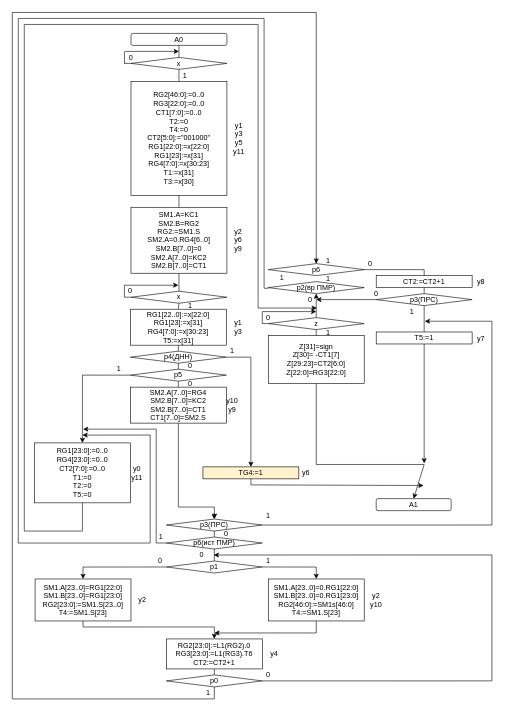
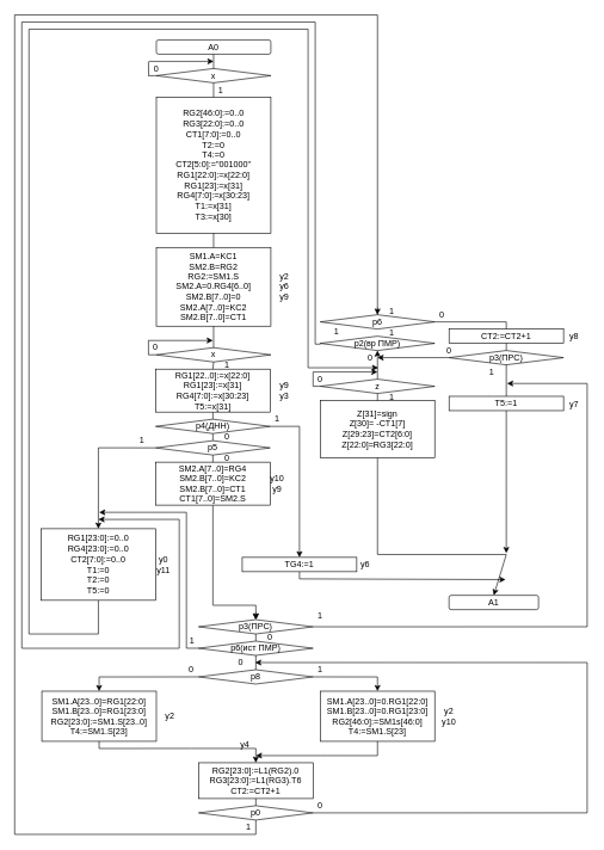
- <mxCell id="102" value="y1&lt;br&gt;y3&lt;br&gt;y5&lt;br&gt;y11" style="text;html=1;strokeColor=none;fillColor=none;align=center;verticalAlign=middle;whiteSpace=wrap;rounded=0;" parent="1" vertex="1"><mxGeometry x="378" y="204.94" width="40" height="50" as="geometry" /></mxCell>
- <mxCell id="104" value="y1&lt;br&gt;y3" style="text;html=1;strokeColor=none;fillColor=none;align=center;verticalAlign=middle;whiteSpace=wrap;rounded=0;" parent="1" vertex="1"><mxGeometry x="377" y="534.94" width="40" height="20" as="geometry" /></mxCell>
+ <mxCell id="104" value="y9&lt;br&gt;y3" style="text;html=1;strokeColor=none;fillColor=none;align=center;verticalAlign=middle;whiteSpace=wrap;rounded=0;" parent="1" vertex="1"><mxGeometry x="377" y="534.94" width="40" height="20" as="geometry" /></mxCell>
- <mxCell id="29" value="TG4:=1" style="rounded=0;whiteSpace=wrap;html=1;fillColor=#fff2cc;" parent="1" vertex="1"><mxGeometry x="338" y="777.94" width="160" height="20" as="geometry" /></mxCell>
+ <mxCell id="29" value="TG4:=1" style="rounded=0;whiteSpace=wrap;html=1;" parent="1" vertex="1"><mxGeometry x="338" y="777.94" width="160" height="20" as="geometry" /></mxCell>
- <mxCell id="36" value="p1" style="rhombus;whiteSpace=wrap;html=1;" parent="1" vertex="1"><mxGeometry x="277" y="934.94" width="160" height="20" as="geometry" /></mxCell>
+ <mxCell id="36" value="p8" style="rhombus;whiteSpace=wrap;html=1;" parent="1" vertex="1"><mxGeometry x="277" y="934.94" width="160" height="20" as="geometry" /></mxCell>
- <mxCell id="108" value="y4" style="text;html=1;strokeColor=none;fillColor=none;align=center;verticalAlign=middle;whiteSpace=wrap;rounded=0;" parent="1" vertex="1"><mxGeometry x="437" y="1079.94" width="40" height="20" as="geometry" /></mxCell>
+ <mxCell id="108" value="y4" style="text;html=1;strokeColor=none;fillColor=none;align=center;verticalAlign=middle;whiteSpace=wrap;rounded=0;" parent="1" vertex="1"><mxGeometry x="322" y="1029.94" width="40" height="20" as="geometry" /></mxCell>
